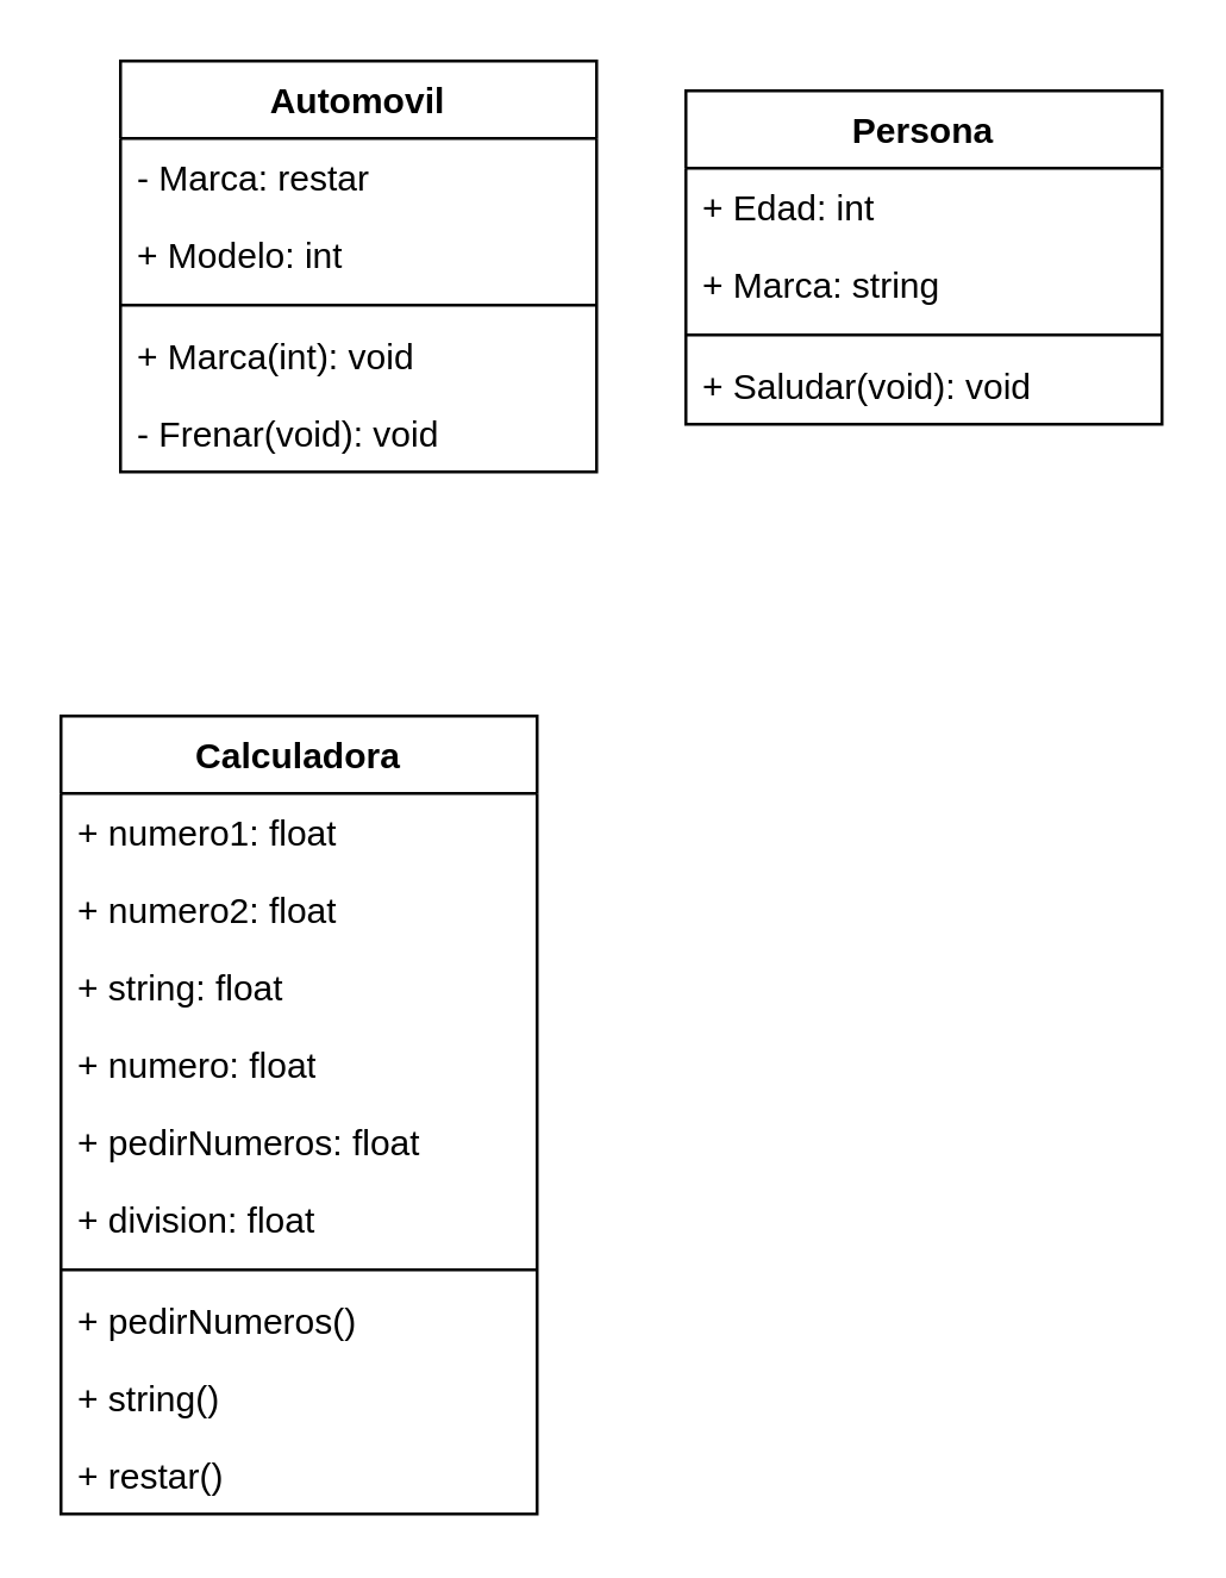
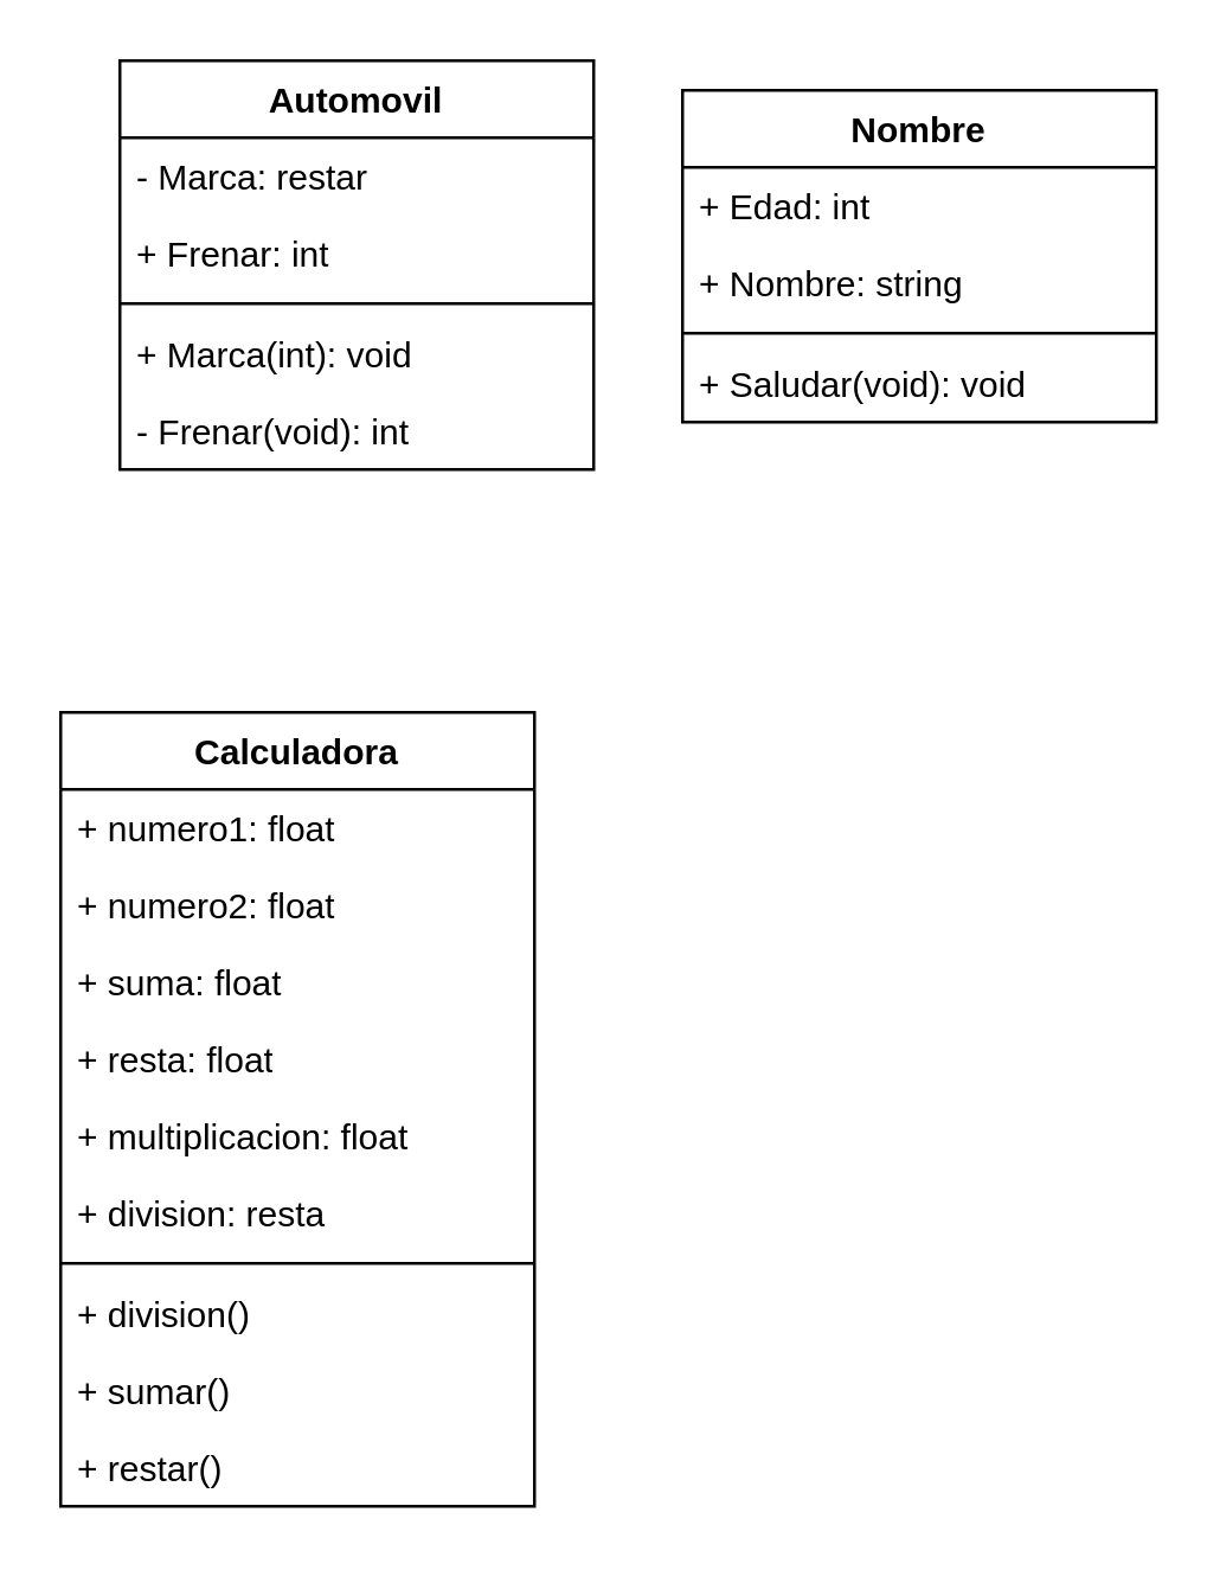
- <mxCell id="8" value="Persona" style="swimlane;fontStyle=1;align=center;verticalAlign=top;childLayout=stackLayout;horizontal=1;startSize=26;horizontalStack=0;resizeParent=1;resizeParentMax=0;resizeLast=0;collapsible=1;marginBottom=0;whiteSpace=wrap;html=1;" vertex="1" parent="1"><mxGeometry x="230" y="30" width="160" height="112" as="geometry" /></mxCell>
+ <mxCell id="8" value="Nombre" style="swimlane;fontStyle=1;align=center;verticalAlign=top;childLayout=stackLayout;horizontal=1;startSize=26;horizontalStack=0;resizeParent=1;resizeParentMax=0;resizeLast=0;collapsible=1;marginBottom=0;whiteSpace=wrap;html=1;" vertex="1" parent="1"><mxGeometry x="230" y="30" width="160" height="112" as="geometry" /></mxCell>
- <mxCell id="4" value="+ Modelo: int" style="text;strokeColor=none;fillColor=none;align=left;verticalAlign=top;spacingLeft=4;spacingRight=4;overflow=hidden;rotatable=0;points=[[0,0.5],[1,0.5]];portConstraint=eastwest;whiteSpace=wrap;html=1;" vertex="1" parent="2"><mxGeometry y="52" width="160" height="26" as="geometry" /></mxCell>
+ <mxCell id="4" value="+ Frenar: int" style="text;strokeColor=none;fillColor=none;align=left;verticalAlign=top;spacingLeft=4;spacingRight=4;overflow=hidden;rotatable=0;points=[[0,0.5],[1,0.5]];portConstraint=eastwest;whiteSpace=wrap;html=1;" vertex="1" parent="2"><mxGeometry y="52" width="160" height="26" as="geometry" /></mxCell>
- <mxCell id="10" value="+ Marca: string" style="text;strokeColor=none;fillColor=none;align=left;verticalAlign=top;spacingLeft=4;spacingRight=4;overflow=hidden;rotatable=0;points=[[0,0.5],[1,0.5]];portConstraint=eastwest;whiteSpace=wrap;html=1;" vertex="1" parent="8"><mxGeometry y="52" width="160" height="26" as="geometry" /></mxCell>
+ <mxCell id="10" value="+ Nombre: string" style="text;strokeColor=none;fillColor=none;align=left;verticalAlign=top;spacingLeft=4;spacingRight=4;overflow=hidden;rotatable=0;points=[[0,0.5],[1,0.5]];portConstraint=eastwest;whiteSpace=wrap;html=1;" vertex="1" parent="8"><mxGeometry y="52" width="160" height="26" as="geometry" /></mxCell>
- <mxCell id="7" value="- Frenar(void): void" style="text;strokeColor=none;fillColor=none;align=left;verticalAlign=top;spacingLeft=4;spacingRight=4;overflow=hidden;rotatable=0;points=[[0,0.5],[1,0.5]];portConstraint=eastwest;whiteSpace=wrap;html=1;" vertex="1" parent="2"><mxGeometry y="112" width="160" height="26" as="geometry" /></mxCell>
+ <mxCell id="7" value="- Frenar(void): int" style="text;strokeColor=none;fillColor=none;align=left;verticalAlign=top;spacingLeft=4;spacingRight=4;overflow=hidden;rotatable=0;points=[[0,0.5],[1,0.5]];portConstraint=eastwest;whiteSpace=wrap;html=1;" vertex="1" parent="2"><mxGeometry y="112" width="160" height="26" as="geometry" /></mxCell>
- <mxCell id="16" value="+ string: float" style="text;strokeColor=none;fillColor=none;align=left;verticalAlign=top;spacingLeft=4;spacingRight=4;overflow=hidden;rotatable=0;points=[[0,0.5],[1,0.5]];portConstraint=eastwest;whiteSpace=wrap;html=1;" vertex="1" parent="13"><mxGeometry y="78" width="160" height="26" as="geometry" /></mxCell>
+ <mxCell id="16" value="+ suma: float" style="text;strokeColor=none;fillColor=none;align=left;verticalAlign=top;spacingLeft=4;spacingRight=4;overflow=hidden;rotatable=0;points=[[0,0.5],[1,0.5]];portConstraint=eastwest;whiteSpace=wrap;html=1;" vertex="1" parent="13"><mxGeometry y="78" width="160" height="26" as="geometry" /></mxCell>
- <mxCell id="17" value="+ numero: float" style="text;strokeColor=none;fillColor=none;align=left;verticalAlign=top;spacingLeft=4;spacingRight=4;overflow=hidden;rotatable=0;points=[[0,0.5],[1,0.5]];portConstraint=eastwest;whiteSpace=wrap;html=1;" vertex="1" parent="13"><mxGeometry y="104" width="160" height="26" as="geometry" /></mxCell>
+ <mxCell id="17" value="+ resta: float" style="text;strokeColor=none;fillColor=none;align=left;verticalAlign=top;spacingLeft=4;spacingRight=4;overflow=hidden;rotatable=0;points=[[0,0.5],[1,0.5]];portConstraint=eastwest;whiteSpace=wrap;html=1;" vertex="1" parent="13"><mxGeometry y="104" width="160" height="26" as="geometry" /></mxCell>
- <mxCell id="18" value="+ pedirNumeros: float" style="text;strokeColor=none;fillColor=none;align=left;verticalAlign=top;spacingLeft=4;spacingRight=4;overflow=hidden;rotatable=0;points=[[0,0.5],[1,0.5]];portConstraint=eastwest;whiteSpace=wrap;html=1;" vertex="1" parent="13"><mxGeometry y="130" width="160" height="26" as="geometry" /></mxCell>
+ <mxCell id="18" value="+ multiplicacion: float" style="text;strokeColor=none;fillColor=none;align=left;verticalAlign=top;spacingLeft=4;spacingRight=4;overflow=hidden;rotatable=0;points=[[0,0.5],[1,0.5]];portConstraint=eastwest;whiteSpace=wrap;html=1;" vertex="1" parent="13"><mxGeometry y="130" width="160" height="26" as="geometry" /></mxCell>
- <mxCell id="19" value="+ division: float" style="text;strokeColor=none;fillColor=none;align=left;verticalAlign=top;spacingLeft=4;spacingRight=4;overflow=hidden;rotatable=0;points=[[0,0.5],[1,0.5]];portConstraint=eastwest;whiteSpace=wrap;html=1;" vertex="1" parent="13"><mxGeometry y="156" width="160" height="26" as="geometry" /></mxCell>
+ <mxCell id="19" value="+ division: resta" style="text;strokeColor=none;fillColor=none;align=left;verticalAlign=top;spacingLeft=4;spacingRight=4;overflow=hidden;rotatable=0;points=[[0,0.5],[1,0.5]];portConstraint=eastwest;whiteSpace=wrap;html=1;" vertex="1" parent="13"><mxGeometry y="156" width="160" height="26" as="geometry" /></mxCell>
- <mxCell id="21" value="+ pedirNumeros()" style="text;strokeColor=none;fillColor=none;align=left;verticalAlign=top;spacingLeft=4;spacingRight=4;overflow=hidden;rotatable=0;points=[[0,0.5],[1,0.5]];portConstraint=eastwest;whiteSpace=wrap;html=1;" vertex="1" parent="13"><mxGeometry y="190" width="160" height="26" as="geometry" /></mxCell>
+ <mxCell id="21" value="+ division()" style="text;strokeColor=none;fillColor=none;align=left;verticalAlign=top;spacingLeft=4;spacingRight=4;overflow=hidden;rotatable=0;points=[[0,0.5],[1,0.5]];portConstraint=eastwest;whiteSpace=wrap;html=1;" vertex="1" parent="13"><mxGeometry y="190" width="160" height="26" as="geometry" /></mxCell>
- <mxCell id="22" value="+ string()" style="text;strokeColor=none;fillColor=none;align=left;verticalAlign=top;spacingLeft=4;spacingRight=4;overflow=hidden;rotatable=0;points=[[0,0.5],[1,0.5]];portConstraint=eastwest;whiteSpace=wrap;html=1;" vertex="1" parent="13"><mxGeometry y="216" width="160" height="26" as="geometry" /></mxCell>
+ <mxCell id="22" value="+ sumar()" style="text;strokeColor=none;fillColor=none;align=left;verticalAlign=top;spacingLeft=4;spacingRight=4;overflow=hidden;rotatable=0;points=[[0,0.5],[1,0.5]];portConstraint=eastwest;whiteSpace=wrap;html=1;" vertex="1" parent="13"><mxGeometry y="216" width="160" height="26" as="geometry" /></mxCell>
